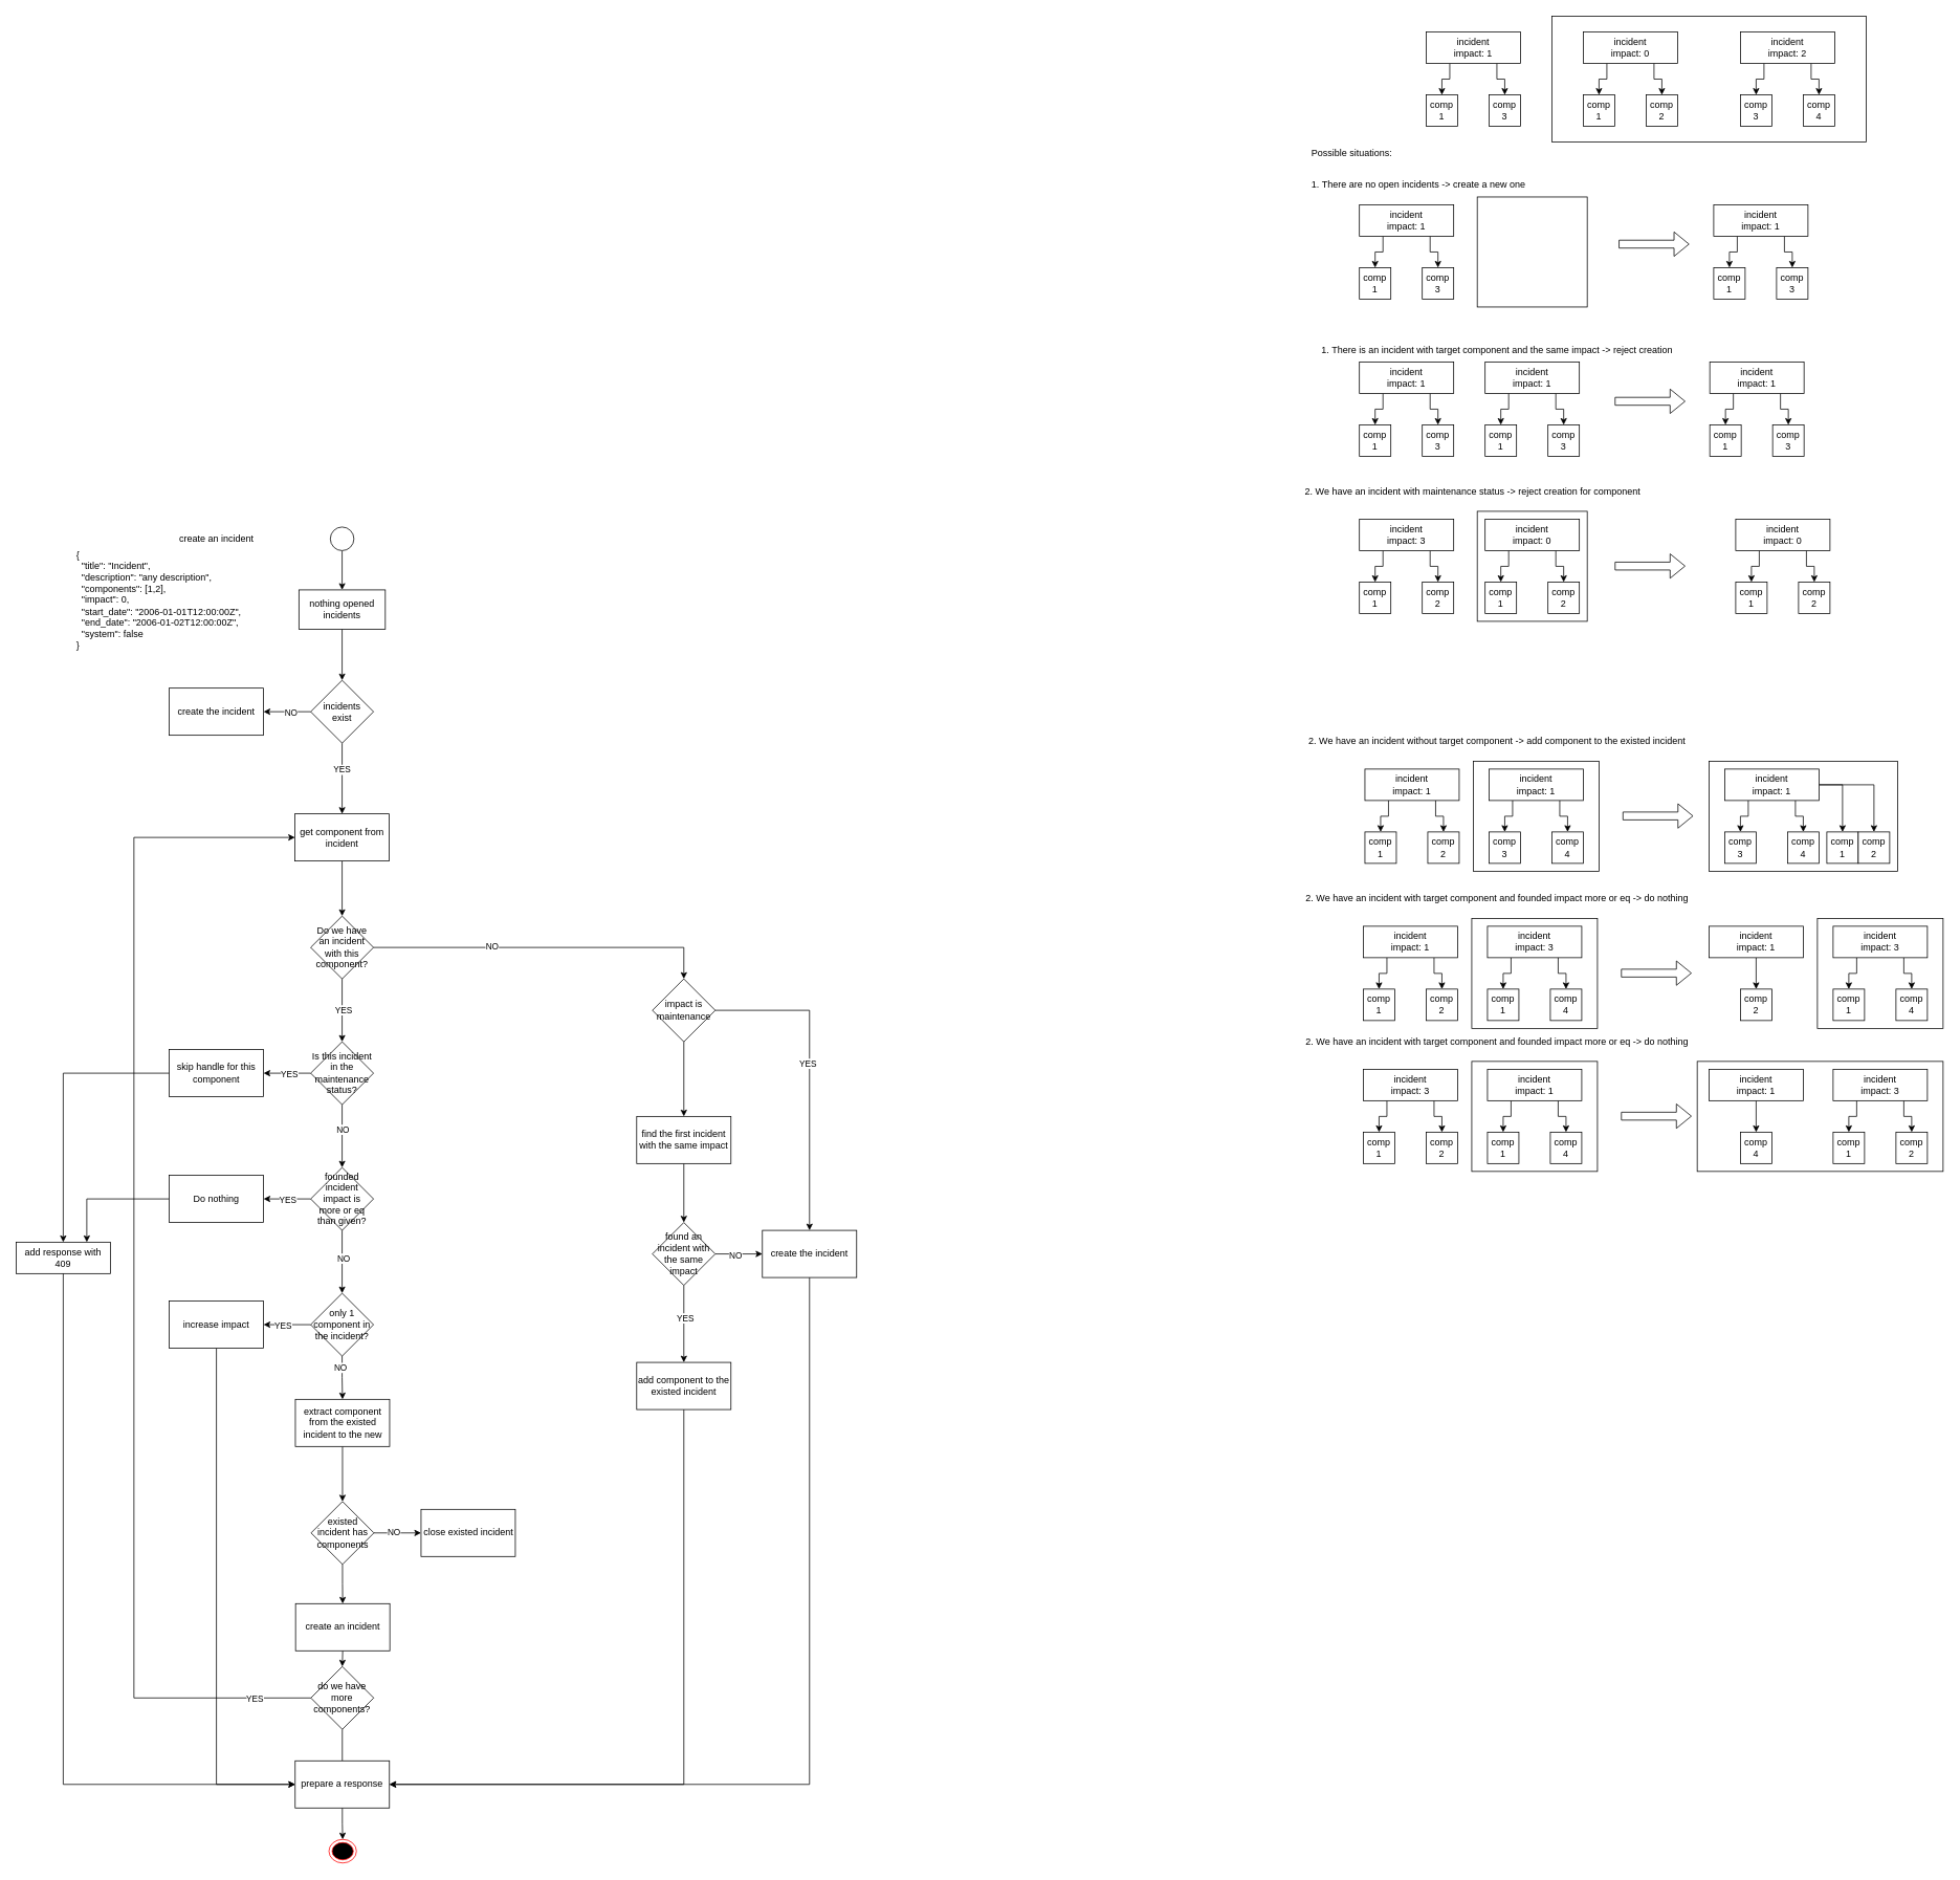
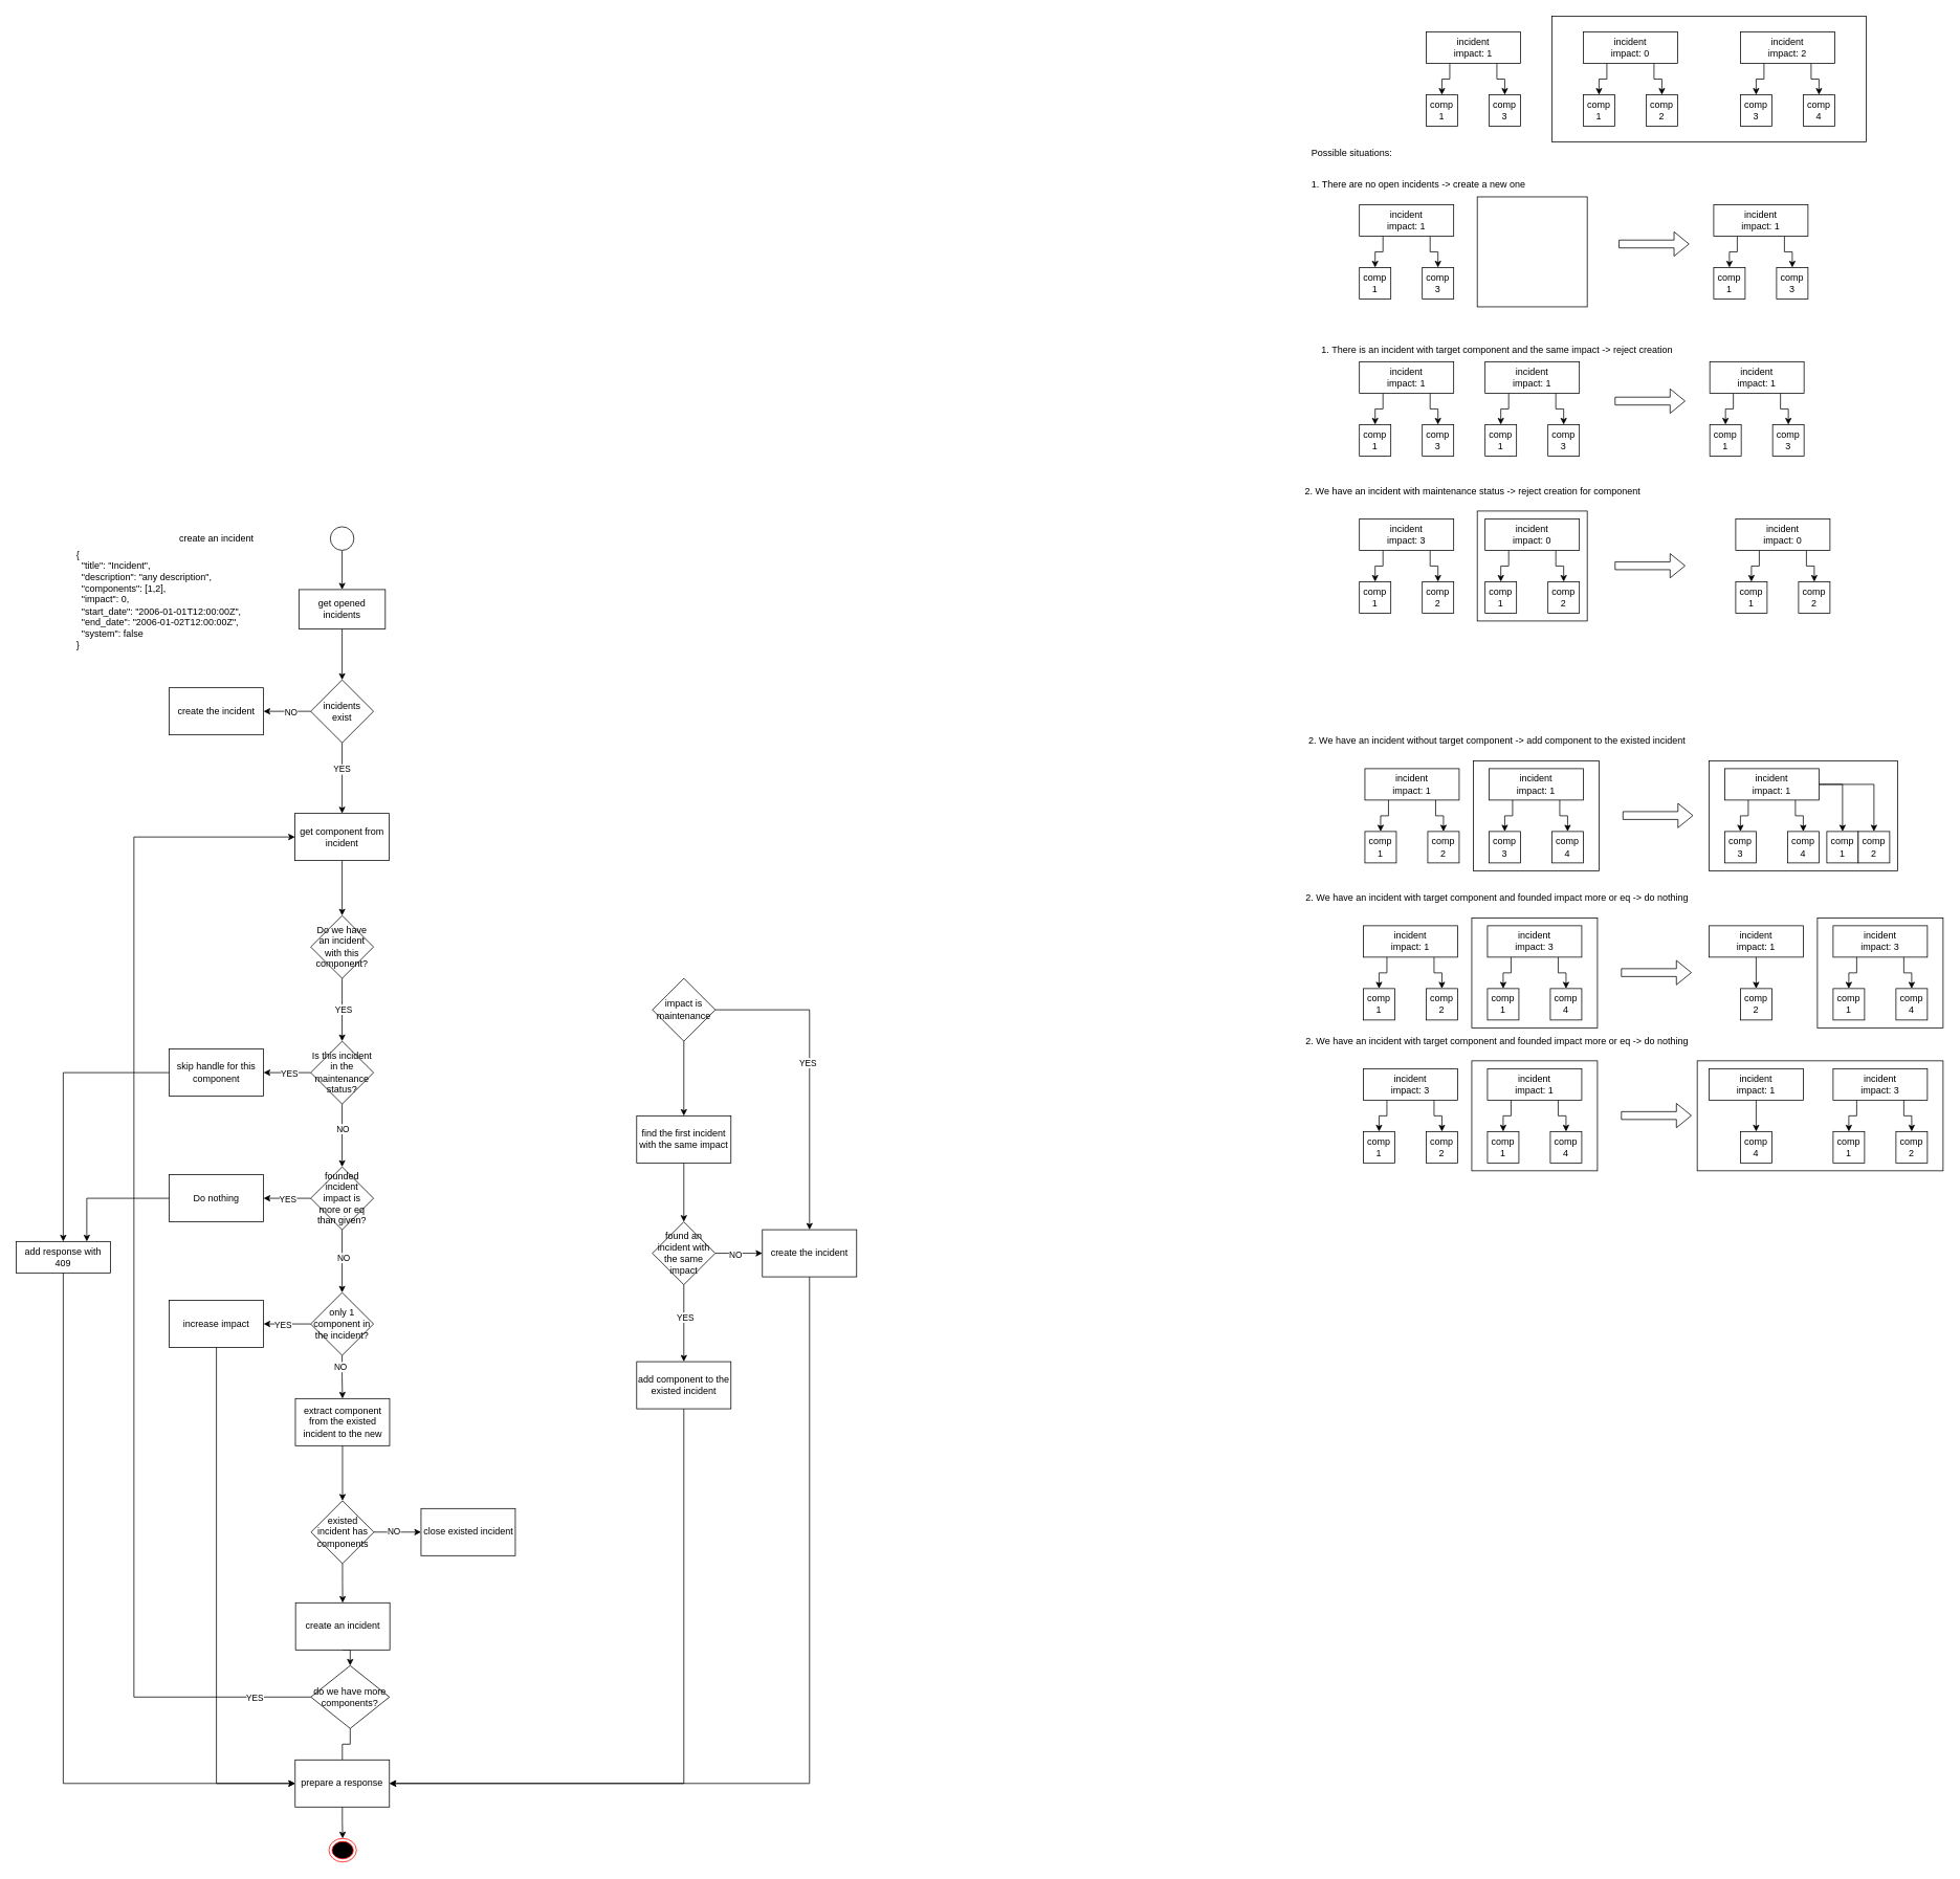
- <mxCell id="12" value="nothing opened&lt;div&gt;incidents&lt;/div&gt;" style="html=1;whiteSpace=wrap;" parent="1" vertex="1"><mxGeometry x="380" y="750" width="110" height="50" as="geometry" /></mxCell>
+ <mxCell id="12" value="get opened&lt;div&gt;incidents&lt;/div&gt;" style="html=1;whiteSpace=wrap;" parent="1" vertex="1"><mxGeometry x="380" y="750" width="110" height="50" as="geometry" /></mxCell>
- <mxCell id="24" value="" style="edgeStyle=orthogonalEdgeStyle;rounded=0;orthogonalLoop=1;jettySize=auto;html=1;entryX=0.5;entryY=0;entryDx=0;entryDy=0;" parent="1" source="26" target="225" edge="1"><mxGeometry relative="1" as="geometry" /></mxCell>
- <mxCell id="25" value="NO" style="edgeLabel;html=1;align=center;verticalAlign=middle;resizable=0;points=[];" parent="24" vertex="1" connectable="0"><mxGeometry x="-0.311" y="2" relative="1" as="geometry"><mxPoint as="offset" /></mxGeometry></mxCell>
- <mxCell id="65" value="do we have more components?" style="rhombus;whiteSpace=wrap;html=1;" parent="1" vertex="1"><mxGeometry x="395.25" y="2120" width="80" height="80" as="geometry" /></mxCell>
+ <mxCell id="65" value="do we have more components?" style="rhombus;whiteSpace=wrap;html=1;" parent="1" vertex="1"><mxGeometry x="395.25" y="2120" width="100" height="80" as="geometry" /></mxCell>
